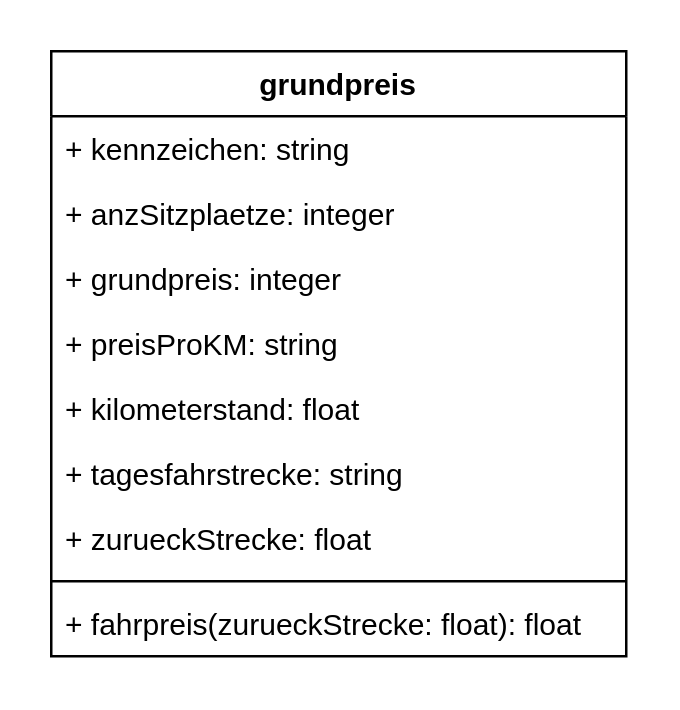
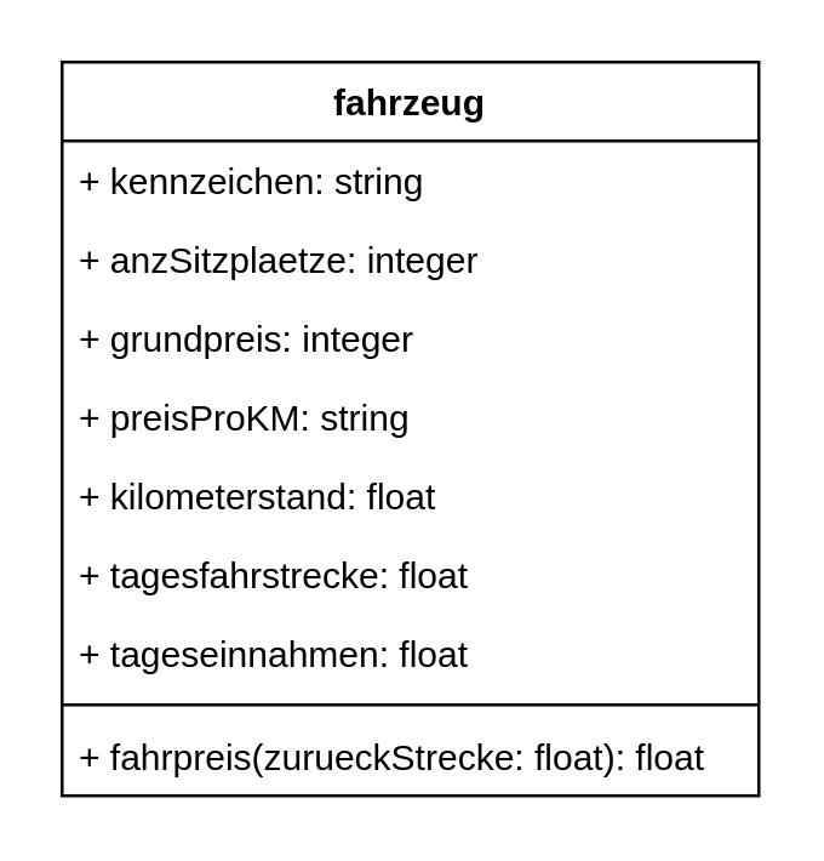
- <mxCell id="2" value="grundpreis" style="swimlane;fontStyle=1;align=center;verticalAlign=top;childLayout=stackLayout;horizontal=1;startSize=26;horizontalStack=0;resizeParent=1;resizeParentMax=0;resizeLast=0;collapsible=1;marginBottom=0;" vertex="1" parent="1"><mxGeometry x="20" y="20" width="230" height="242" as="geometry" /></mxCell>
+ <mxCell id="2" value="fahrzeug" style="swimlane;fontStyle=1;align=center;verticalAlign=top;childLayout=stackLayout;horizontal=1;startSize=26;horizontalStack=0;resizeParent=1;resizeParentMax=0;resizeLast=0;collapsible=1;marginBottom=0;" vertex="1" parent="1"><mxGeometry x="20" y="20" width="230" height="242" as="geometry" /></mxCell>
- <mxCell id="8" value="+ tagesfahrstrecke: string" style="text;strokeColor=none;fillColor=none;align=left;verticalAlign=top;spacingLeft=4;spacingRight=4;overflow=hidden;rotatable=0;points=[[0,0.5],[1,0.5]];portConstraint=eastwest;" vertex="1" parent="2"><mxGeometry y="156" width="230" height="26" as="geometry" /></mxCell>
+ <mxCell id="8" value="+ tagesfahrstrecke: float" style="text;strokeColor=none;fillColor=none;align=left;verticalAlign=top;spacingLeft=4;spacingRight=4;overflow=hidden;rotatable=0;points=[[0,0.5],[1,0.5]];portConstraint=eastwest;" vertex="1" parent="2"><mxGeometry y="156" width="230" height="26" as="geometry" /></mxCell>
- <mxCell id="9" value="+ zurueckStrecke: float" style="text;strokeColor=none;fillColor=none;align=left;verticalAlign=top;spacingLeft=4;spacingRight=4;overflow=hidden;rotatable=0;points=[[0,0.5],[1,0.5]];portConstraint=eastwest;" vertex="1" parent="2"><mxGeometry y="182" width="230" height="26" as="geometry" /></mxCell>
+ <mxCell id="9" value="+ tageseinnahmen: float" style="text;strokeColor=none;fillColor=none;align=left;verticalAlign=top;spacingLeft=4;spacingRight=4;overflow=hidden;rotatable=0;points=[[0,0.5],[1,0.5]];portConstraint=eastwest;" vertex="1" parent="2"><mxGeometry y="182" width="230" height="26" as="geometry" /></mxCell>
